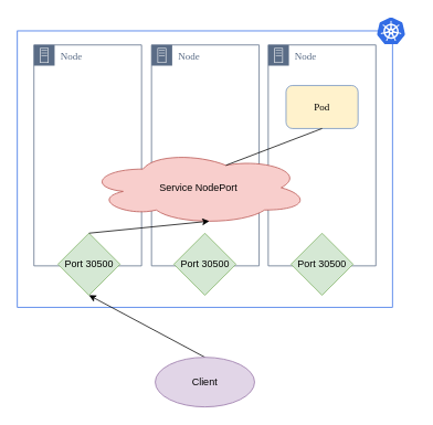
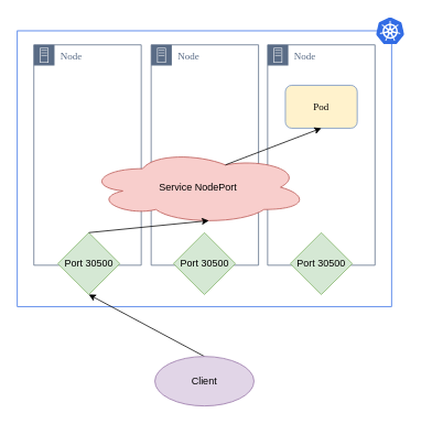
- <mxCell id="10" value="" style="endArrow=none;html=1;entryX=0.5;entryY=1;entryDx=0;entryDy=0;exitX=0.625;exitY=0.2;exitDx=0;exitDy=0;exitPerimeter=0;" edge="1" parent="2" source="9" target="8"><mxGeometry width="50" height="50" relative="1" as="geometry"><mxPoint y="342" as="sourcePoint" /><mxPoint x="50" y="292" as="targetPoint" /></mxGeometry></mxCell>
+ <mxCell id="10" value="" style="endArrow=classic;html=1;entryX=0.5;entryY=1;entryDx=0;entryDy=0;exitX=0.625;exitY=0.2;exitDx=0;exitDy=0;exitPerimeter=0;" edge="1" parent="2" source="9" target="8"><mxGeometry width="50" height="50" relative="1" as="geometry"><mxPoint y="342" as="sourcePoint" /><mxPoint x="50" y="292" as="targetPoint" /></mxGeometry></mxCell>
